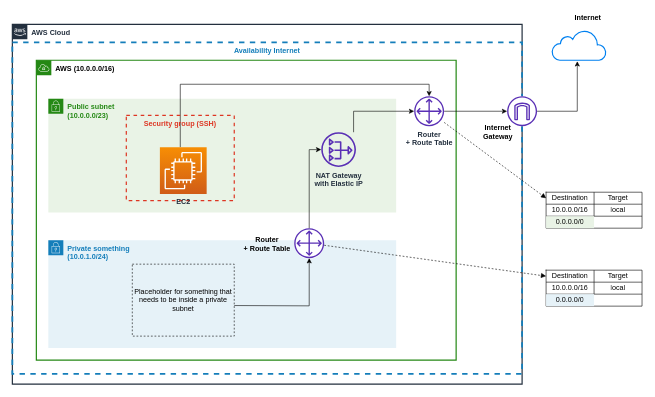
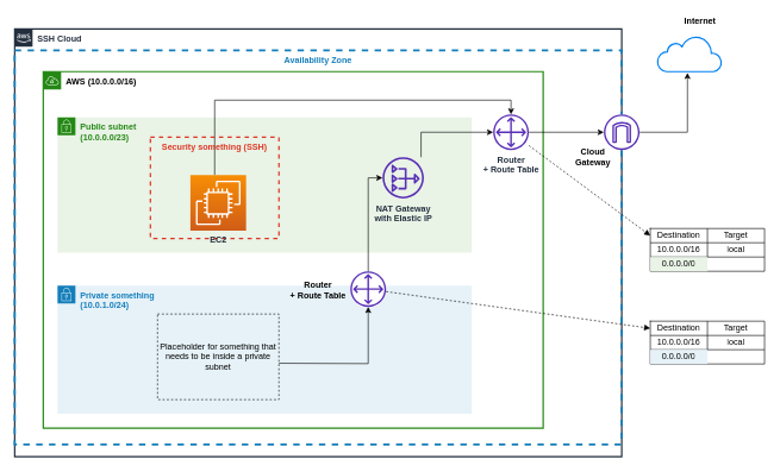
- <mxCell id="2" value="&lt;b&gt;AWS Cloud&lt;/b&gt;" style="points=[[0,0],[0.25,0],[0.5,0],[0.75,0],[1,0],[1,0.25],[1,0.5],[1,0.75],[1,1],[0.75,1],[0.5,1],[0.25,1],[0,1],[0,0.75],[0,0.5],[0,0.25]];outlineConnect=0;gradientColor=none;html=1;whiteSpace=wrap;fontSize=12;fontStyle=0;shape=mxgraph.aws4.group;grIcon=mxgraph.aws4.group_aws_cloud_alt;strokeColor=#232F3E;fillColor=none;verticalAlign=top;align=left;spacingLeft=30;fontColor=#232F3E;dashed=0;strokeWidth=2;" parent="1" vertex="1"><mxGeometry x="20" y="40" width="850" height="600" as="geometry" /></mxCell>
+ <mxCell id="2" value="&lt;b&gt;SSH Cloud&lt;/b&gt;" style="points=[[0,0],[0.25,0],[0.5,0],[0.75,0],[1,0],[1,0.25],[1,0.5],[1,0.75],[1,1],[0.75,1],[0.5,1],[0.25,1],[0,1],[0,0.75],[0,0.5],[0,0.25]];outlineConnect=0;gradientColor=none;html=1;whiteSpace=wrap;fontSize=12;fontStyle=0;shape=mxgraph.aws4.group;grIcon=mxgraph.aws4.group_aws_cloud_alt;strokeColor=#232F3E;fillColor=none;verticalAlign=top;align=left;spacingLeft=30;fontColor=#232F3E;dashed=0;strokeWidth=2;" parent="1" vertex="1"><mxGeometry x="20" y="40" width="850" height="600" as="geometry" /></mxCell>
- <mxCell id="3" value="Availability Internet" style="fillColor=none;strokeColor=#147EBA;verticalAlign=top;fontStyle=1;fontColor=#147EBA;strokeWidth=3;dashed=1;" parent="1" vertex="1"><mxGeometry x="20" y="70" width="850" height="553" as="geometry" /></mxCell>
+ <mxCell id="3" value="Availability Zone" style="fillColor=none;strokeColor=#147EBA;verticalAlign=top;fontStyle=1;fontColor=#147EBA;strokeWidth=3;dashed=1;" parent="1" vertex="1"><mxGeometry x="20" y="70" width="850" height="553" as="geometry" /></mxCell>
- <mxCell id="8" value="Security group (SSH)" style="fillColor=none;strokeColor=#DD3522;verticalAlign=top;fontStyle=1;fontColor=#DD3522;shadow=0;dashed=1;sketch=0;strokeWidth=2;" parent="1" vertex="1"><mxGeometry x="210" y="192" width="180" height="142" as="geometry" /></mxCell>
+ <mxCell id="8" value="Security something (SSH)" style="fillColor=none;strokeColor=#DD3522;verticalAlign=top;fontStyle=1;fontColor=#DD3522;shadow=0;dashed=1;sketch=0;strokeWidth=2;" parent="1" vertex="1"><mxGeometry x="210" y="192" width="180" height="142" as="geometry" /></mxCell>
- <mxCell id="27" value="&lt;b&gt;Internet &lt;br&gt;Gateway&lt;/b&gt;" style="text;html=1;strokeColor=none;fillColor=none;align=center;verticalAlign=middle;whiteSpace=wrap;rounded=0;shadow=0;dashed=1;sketch=0;" parent="1" vertex="1"><mxGeometry x="780" y="210" width="100" height="20" as="geometry" /></mxCell>
+ <mxCell id="27" value="&lt;b&gt;Cloud &lt;br&gt;Gateway&lt;/b&gt;" style="text;html=1;strokeColor=none;fillColor=none;align=center;verticalAlign=middle;whiteSpace=wrap;rounded=0;shadow=0;dashed=1;sketch=0;" parent="1" vertex="1"><mxGeometry x="780" y="210" width="100" height="20" as="geometry" /></mxCell>
